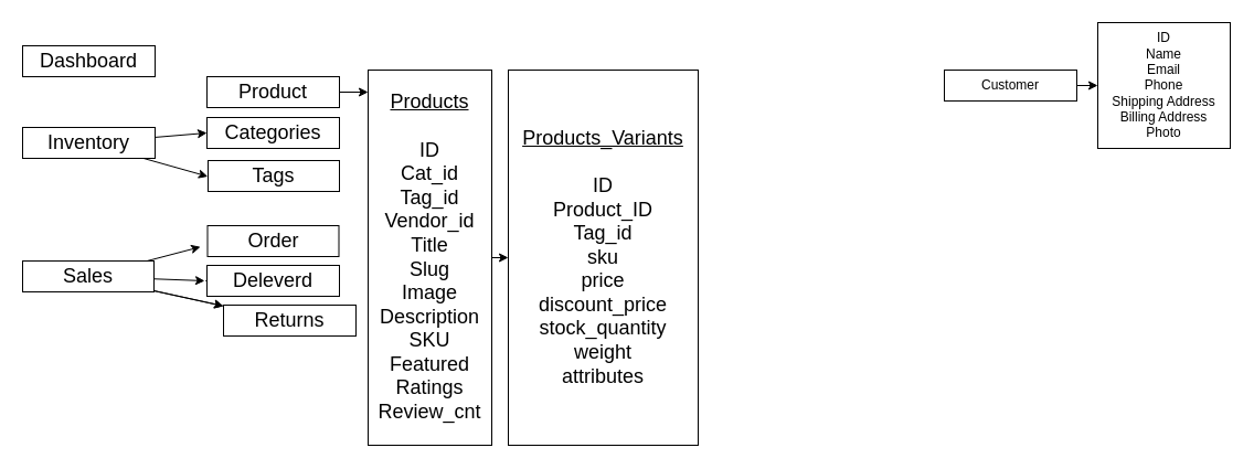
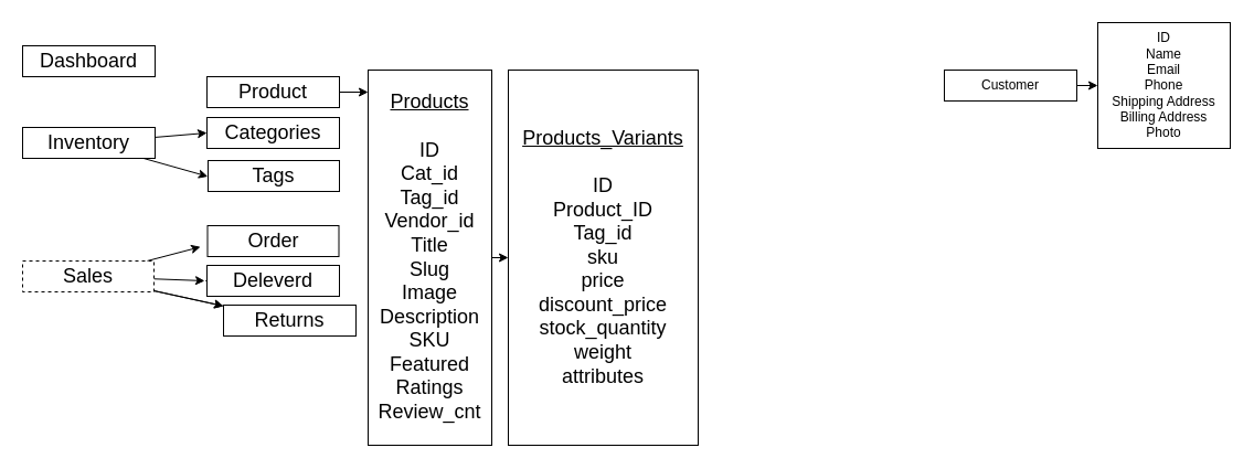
- <mxCell id="15" value="&lt;span&gt;&lt;font style=&quot;font-size: 18px;&quot;&gt;Sales&lt;/font&gt;&lt;/span&gt;" style="rounded=0;whiteSpace=wrap;html=1;fontStyle=0" vertex="1" parent="1"><mxGeometry x="20" y="236" width="119" height="28" as="geometry" /></mxCell>
+ <mxCell id="15" value="&lt;span&gt;&lt;font style=&quot;font-size: 18px;&quot;&gt;Sales&lt;/font&gt;&lt;/span&gt;" style="rounded=0;whiteSpace=wrap;html=1;fontStyle=0;dashed=1;" vertex="1" parent="1"><mxGeometry x="20" y="236" width="119" height="28" as="geometry" /></mxCell>
